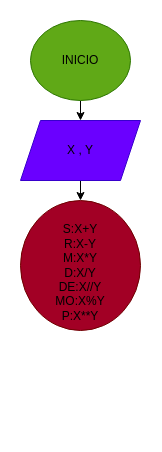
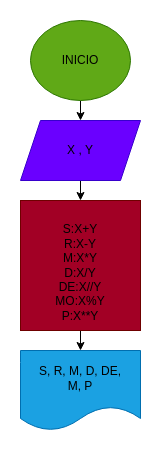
- <mxCell id="7" value="&lt;font color=&quot;#000000&quot;&gt;&lt;br&gt;S:X+Y&lt;br&gt;R:X-Y&lt;br&gt;M:X*Y&lt;br&gt;D:X/Y&lt;br&gt;DE:X//Y&lt;br&gt;MO:X%Y&lt;br&gt;P:X**Y&lt;br&gt;&lt;/font&gt;" style="ellipse;whiteSpace=wrap;html=1;fillColor=#a20025;strokeColor=#6F0000;fontColor=#ffffff;" vertex="1" parent="1"><mxGeometry x="20" y="200" width="120" height="130" as="geometry" /></mxCell>
+ <mxCell id="7" value="&lt;font color=&quot;#000000&quot;&gt;&lt;br&gt;S:X+Y&lt;br&gt;R:X-Y&lt;br&gt;M:X*Y&lt;br&gt;D:X/Y&lt;br&gt;DE:X//Y&lt;br&gt;MO:X%Y&lt;br&gt;P:X**Y&lt;br&gt;&lt;/font&gt;" style="whiteSpace=wrap;html=1;fillColor=#a20025;strokeColor=#6F0000;fontColor=#ffffff;" vertex="1" parent="1"><mxGeometry x="20" y="200" width="120" height="130" as="geometry" /></mxCell>
+ <mxCell id="6" value="" style="edgeStyle=none;html=1;fontColor=#000000;" edge="1" parent="1" source="7" target="8"><mxGeometry relative="1" as="geometry" /></mxCell>
+ <mxCell id="8" value="&lt;font color=&quot;#000000&quot;&gt;S, R, M, D, DE,&lt;br&gt;M, P&lt;br&gt;&lt;/font&gt;" style="shape=document;whiteSpace=wrap;html=1;boundedLbl=1;fillColor=#1ba1e2;strokeColor=#006EAF;fontColor=#ffffff;" vertex="1" parent="1"><mxGeometry x="20" y="350" width="120" height="80" as="geometry" /></mxCell>
